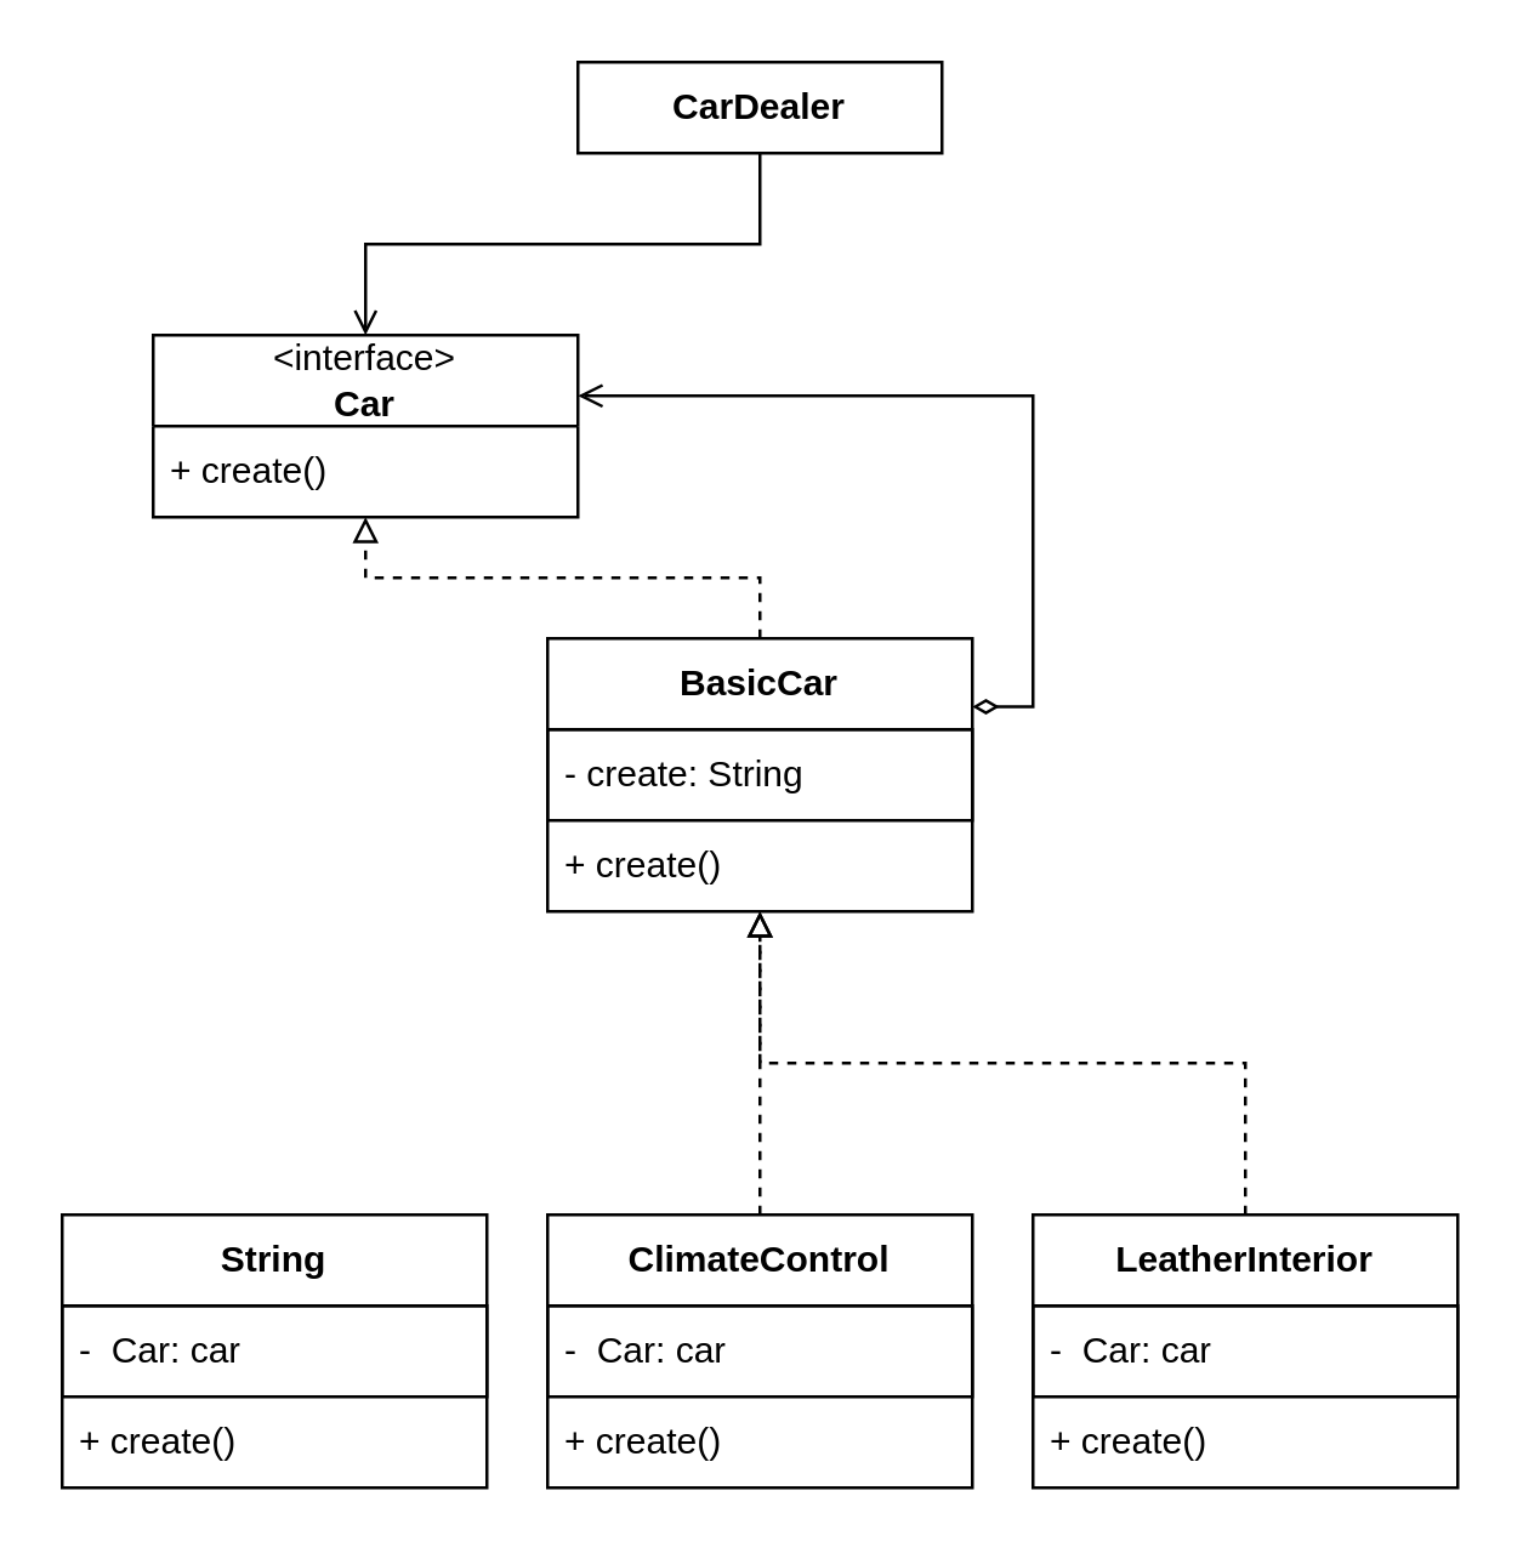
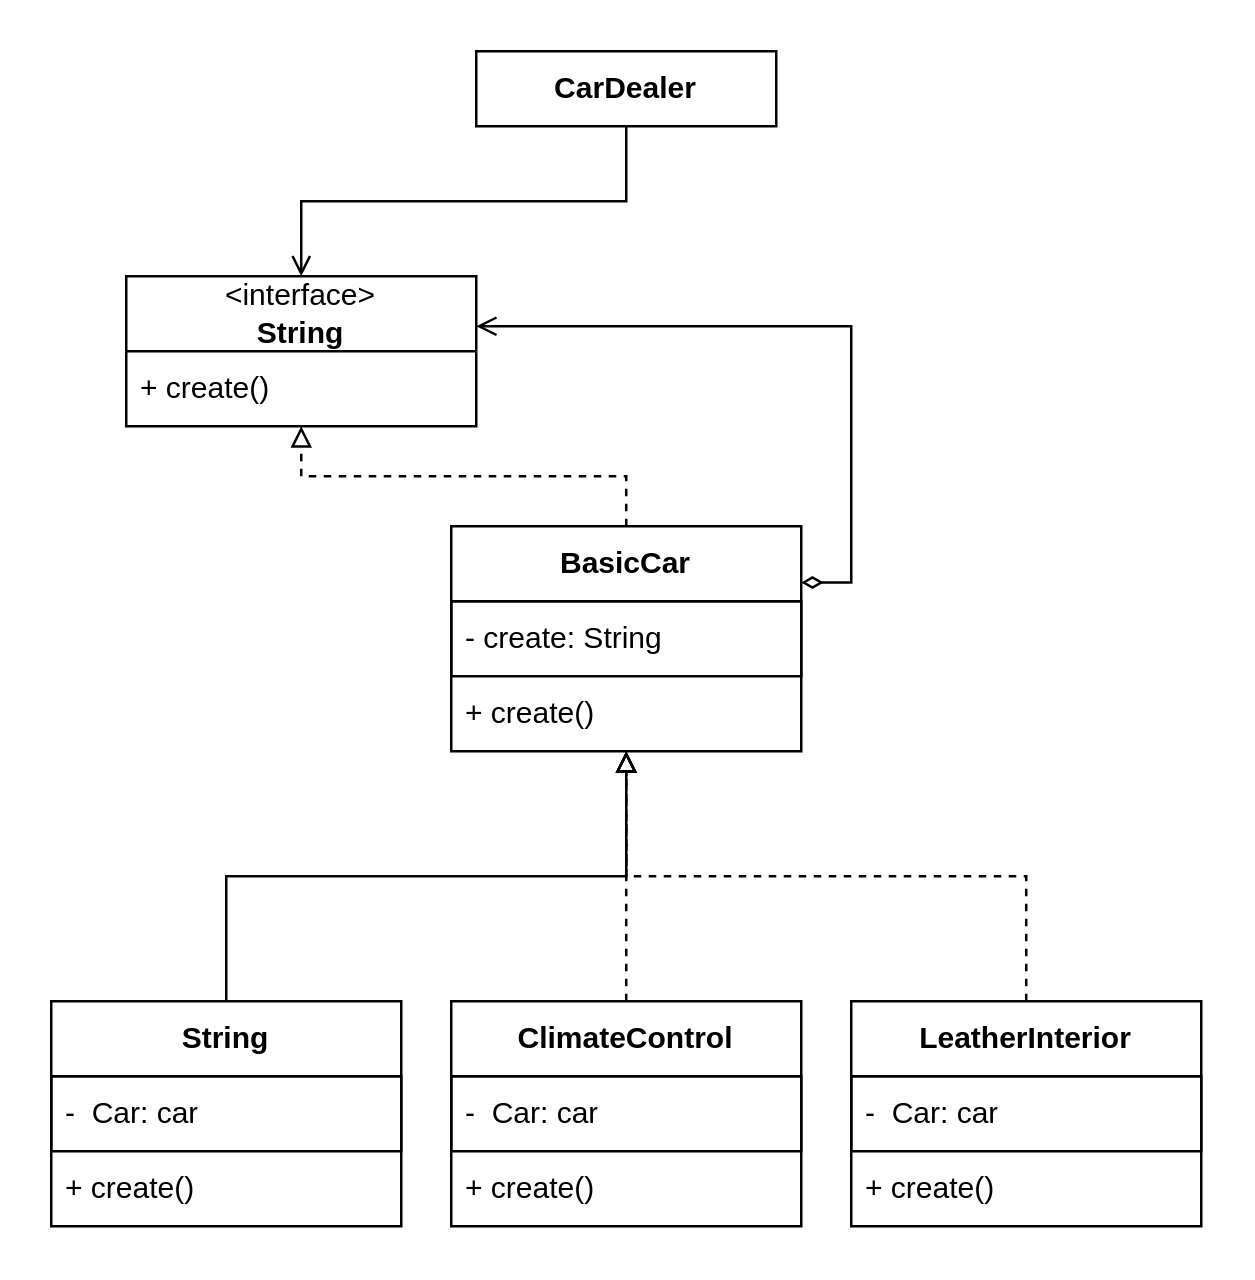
- <mxCell id="3" value="&amp;lt;interface&amp;gt;&lt;br&gt;&lt;b&gt;Car&lt;/b&gt;" style="swimlane;fontStyle=0;childLayout=stackLayout;horizontal=1;startSize=30;horizontalStack=0;resizeParent=1;resizeParentMax=0;resizeLast=0;collapsible=1;marginBottom=0;whiteSpace=wrap;html=1;" vertex="1" parent="1"><mxGeometry x="50" y="110" width="140" height="60" as="geometry" /></mxCell>
+ <mxCell id="3" value="&amp;lt;interface&amp;gt;&lt;br&gt;&lt;b&gt;String&lt;/b&gt;" style="swimlane;fontStyle=0;childLayout=stackLayout;horizontal=1;startSize=30;horizontalStack=0;resizeParent=1;resizeParentMax=0;resizeLast=0;collapsible=1;marginBottom=0;whiteSpace=wrap;html=1;" vertex="1" parent="1"><mxGeometry x="50" y="110" width="140" height="60" as="geometry" /></mxCell>
+ <mxCell id="9" style="edgeStyle=orthogonalEdgeStyle;rounded=0;orthogonalLoop=1;jettySize=auto;html=1;startArrow=none;startFill=0;endArrow=block;endFill=0;exitX=0.5;exitY=0;exitDx=0;exitDy=0;" edge="1" parent="1" source="10" target="6"><mxGeometry relative="1" as="geometry" /></mxCell>
